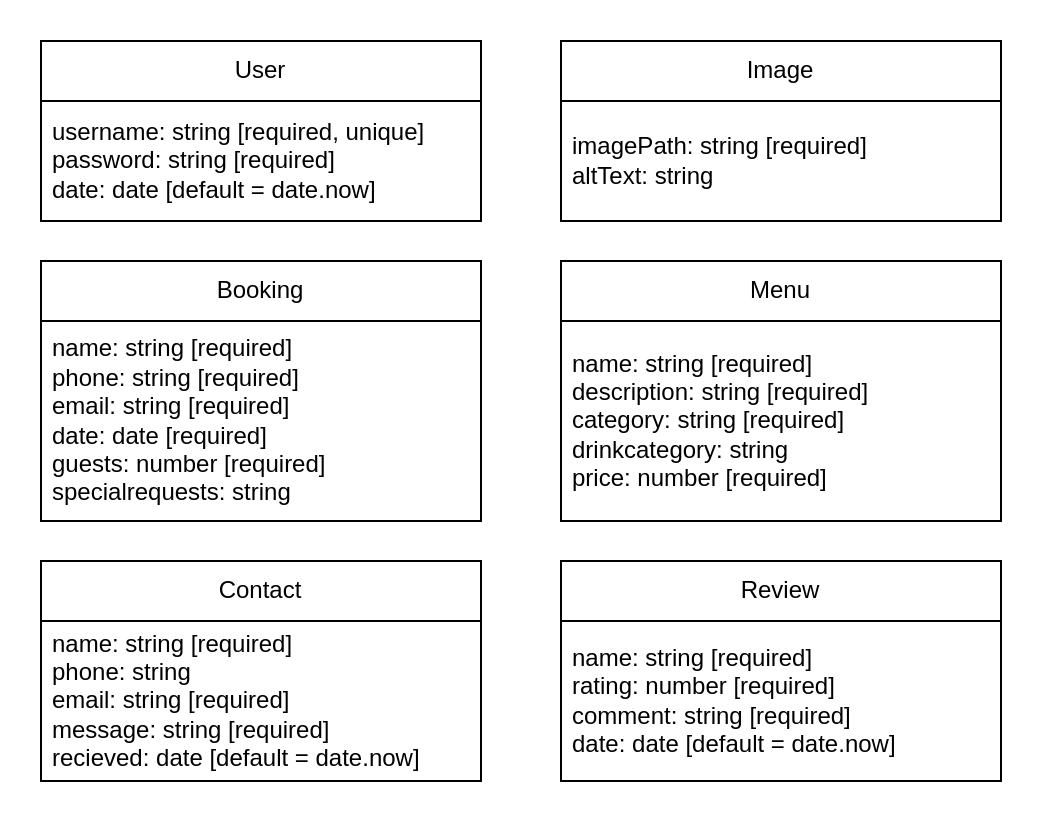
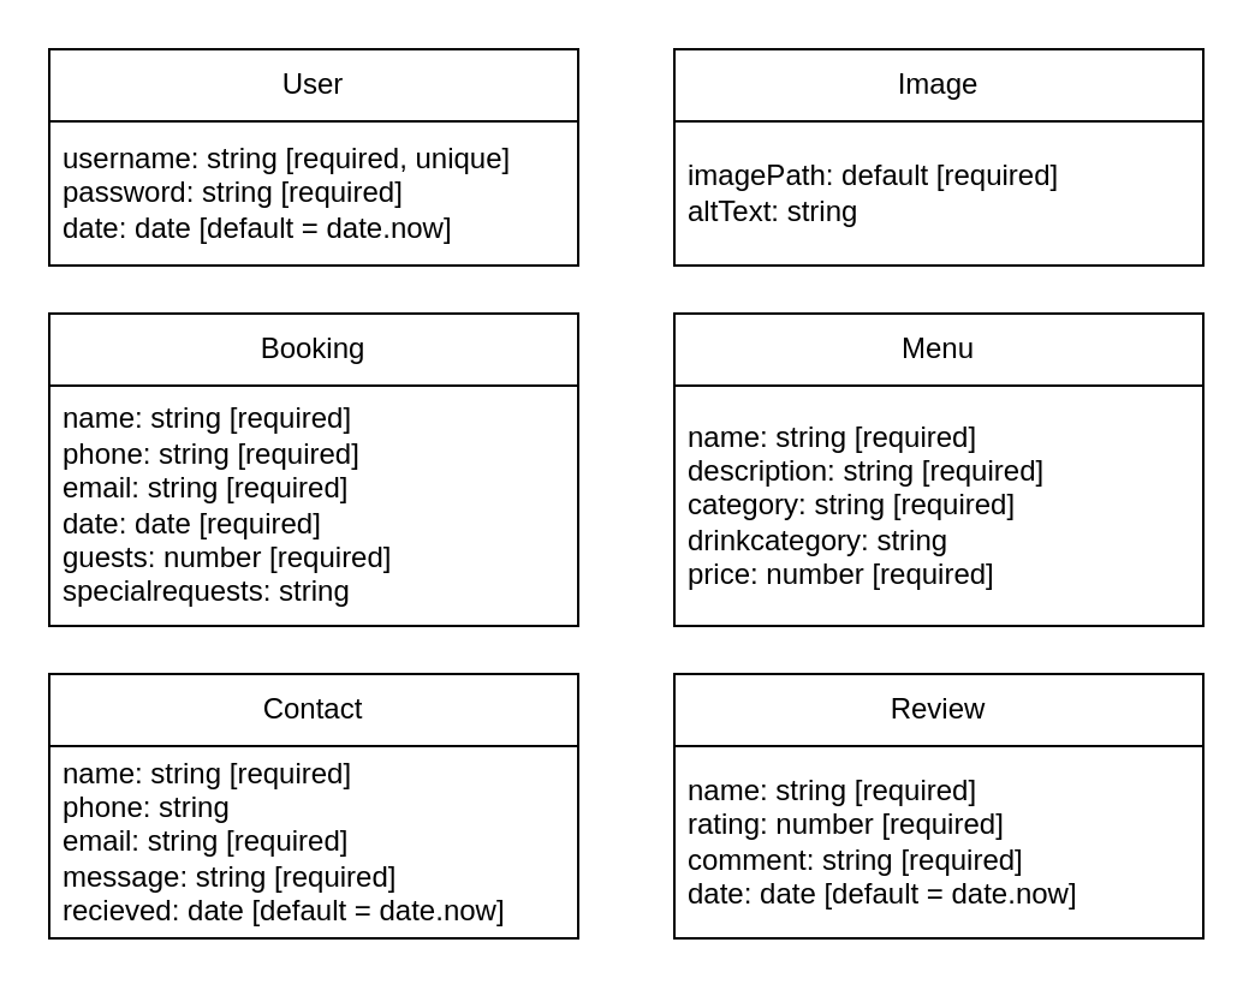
- <mxCell id="9" value="imagePath: string [required]&lt;br&gt;altText: string" style="text;strokeColor=none;fillColor=none;align=left;verticalAlign=middle;spacingLeft=4;spacingRight=4;overflow=hidden;points=[[0,0.5],[1,0.5]];portConstraint=eastwest;rotatable=0;whiteSpace=wrap;html=1;" vertex="1" parent="8"><mxGeometry y="30" width="220" height="60" as="geometry" /></mxCell>
+ <mxCell id="9" value="imagePath: default [required]&lt;br&gt;altText: string" style="text;strokeColor=none;fillColor=none;align=left;verticalAlign=middle;spacingLeft=4;spacingRight=4;overflow=hidden;points=[[0,0.5],[1,0.5]];portConstraint=eastwest;rotatable=0;whiteSpace=wrap;html=1;" vertex="1" parent="8"><mxGeometry y="30" width="220" height="60" as="geometry" /></mxCell>
